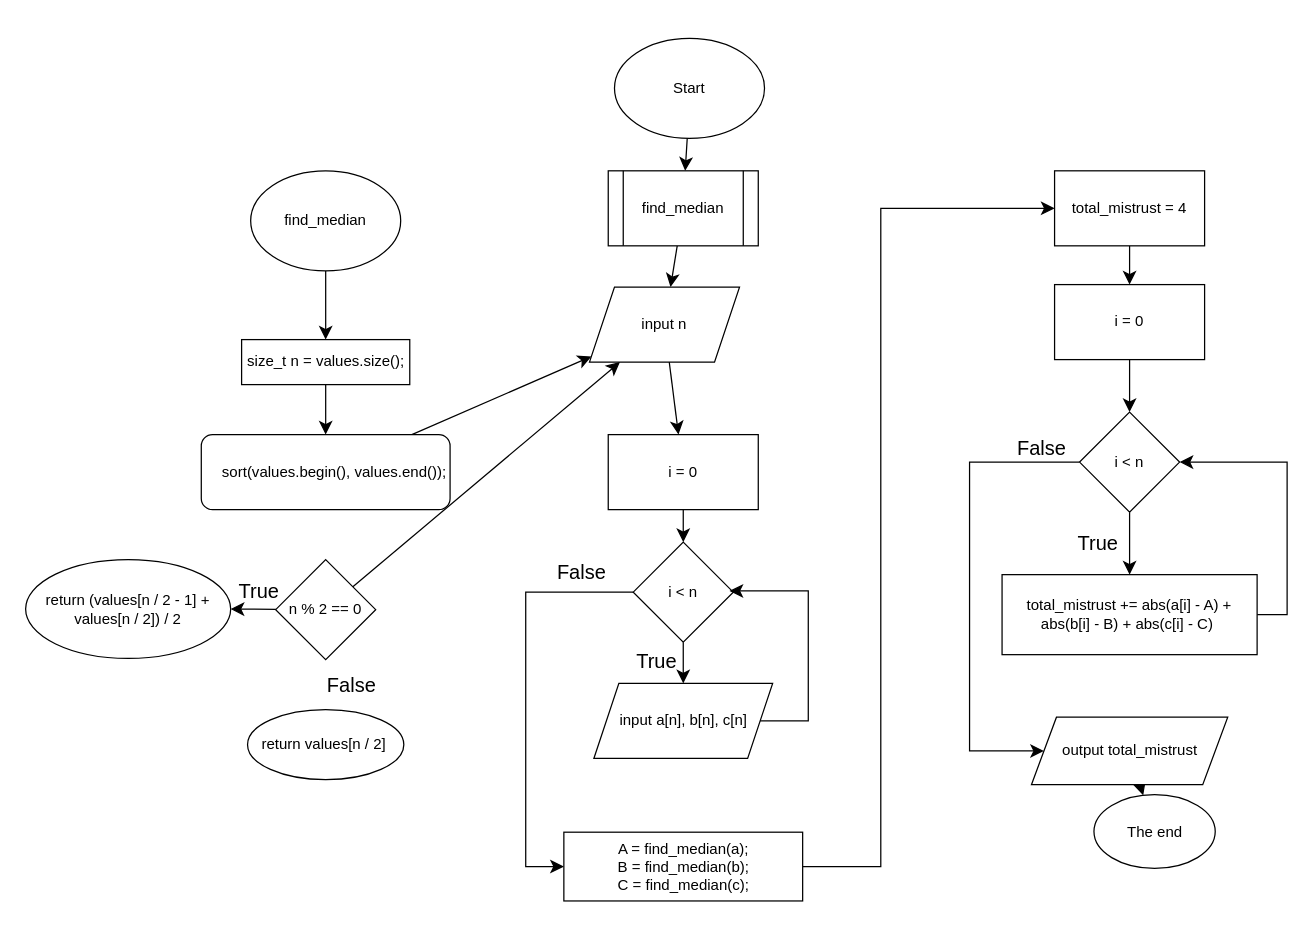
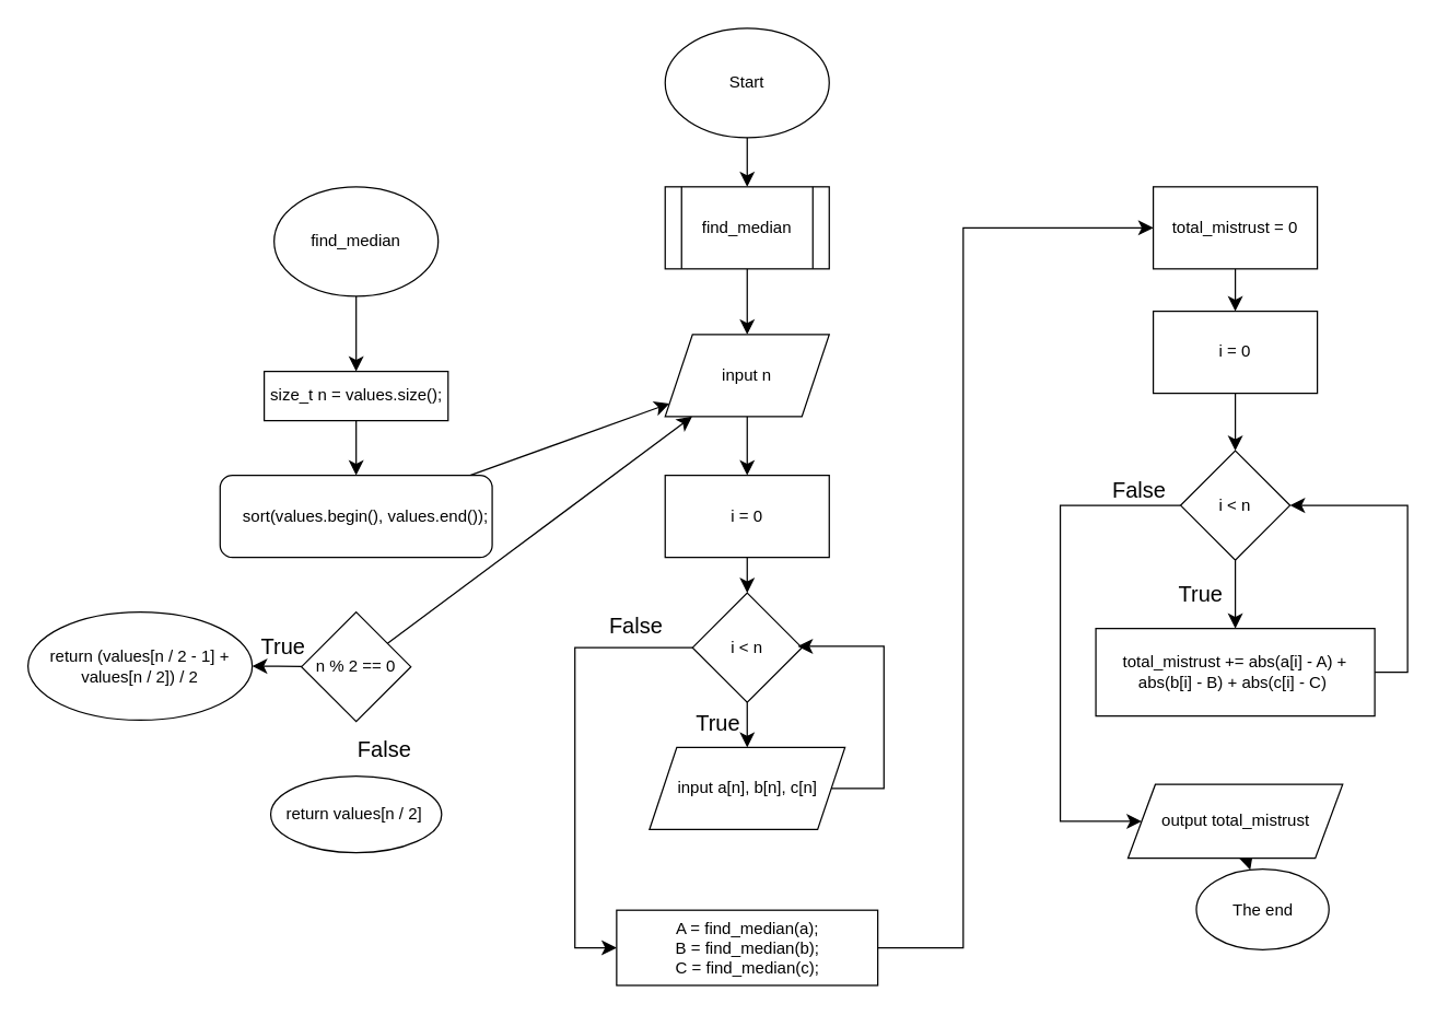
- <mxCell id="3" value="Start" style="ellipse;whiteSpace=wrap;html=1;" vertex="1" parent="1"><mxGeometry x="491" y="30" width="120" height="80" as="geometry" /></mxCell>
+ <mxCell id="3" value="Start" style="ellipse;whiteSpace=wrap;html=1;" vertex="1" parent="1"><mxGeometry x="486" y="20" width="120" height="80" as="geometry" /></mxCell>
- <mxCell id="28" value="total_mistrust = 4" style="whiteSpace=wrap;html=1;rounded=0;" vertex="1" parent="1"><mxGeometry x="843" y="136" width="120" height="60" as="geometry" /></mxCell>
+ <mxCell id="28" value="total_mistrust = 0" style="whiteSpace=wrap;html=1;rounded=0;" vertex="1" parent="1"><mxGeometry x="843" y="136" width="120" height="60" as="geometry" /></mxCell>
- <mxCell id="18" value="input n" style="shape=parallelogram;perimeter=parallelogramPerimeter;whiteSpace=wrap;html=1;fixedSize=1;" vertex="1" parent="1"><mxGeometry x="471" y="229" width="120" height="60" as="geometry" /></mxCell>
+ <mxCell id="18" value="input n" style="shape=parallelogram;perimeter=parallelogramPerimeter;whiteSpace=wrap;html=1;fixedSize=1;" vertex="1" parent="1"><mxGeometry x="486" y="244" width="120" height="60" as="geometry" /></mxCell>
